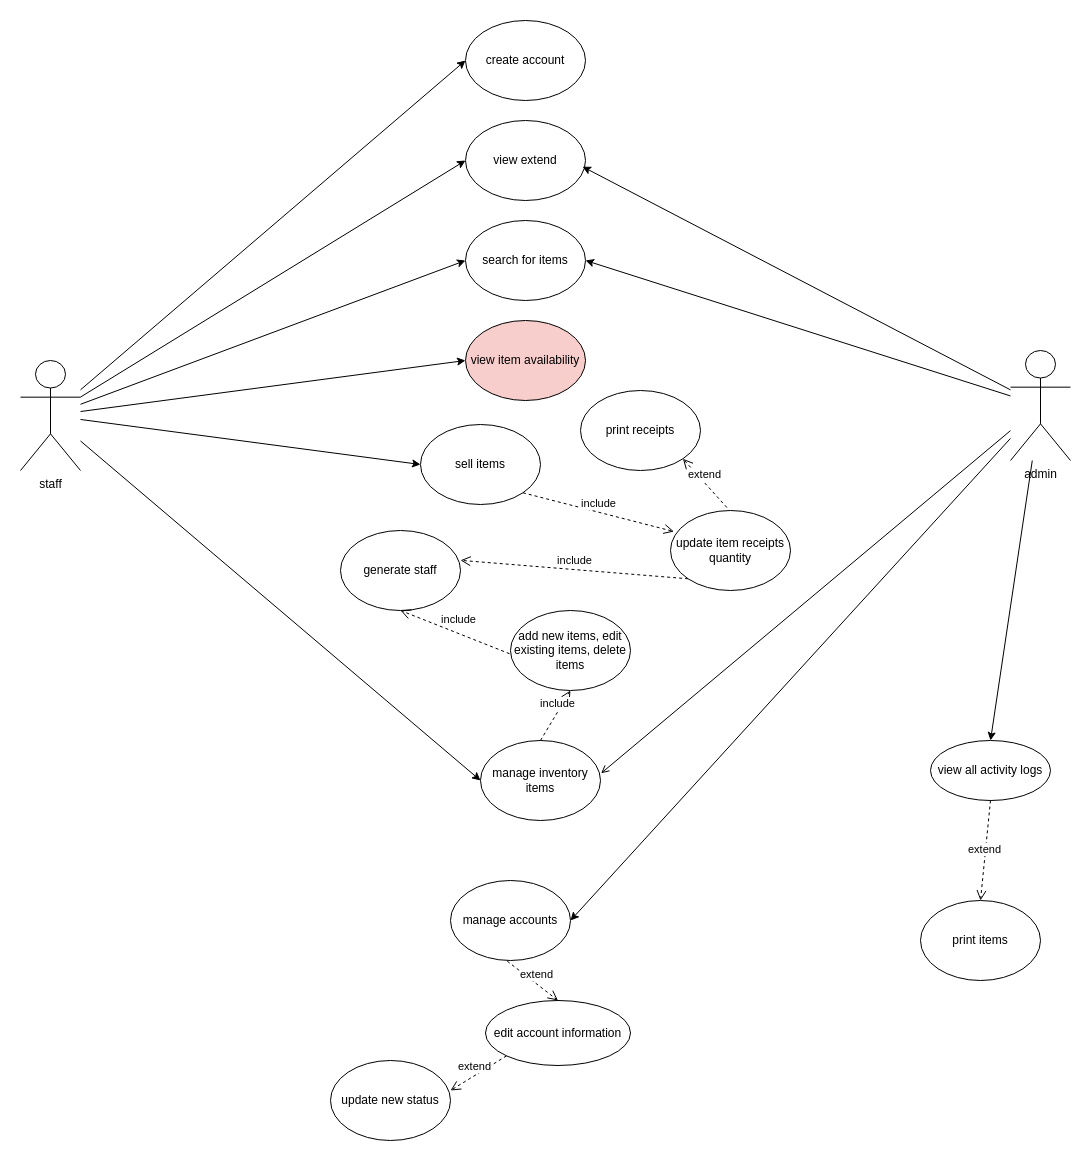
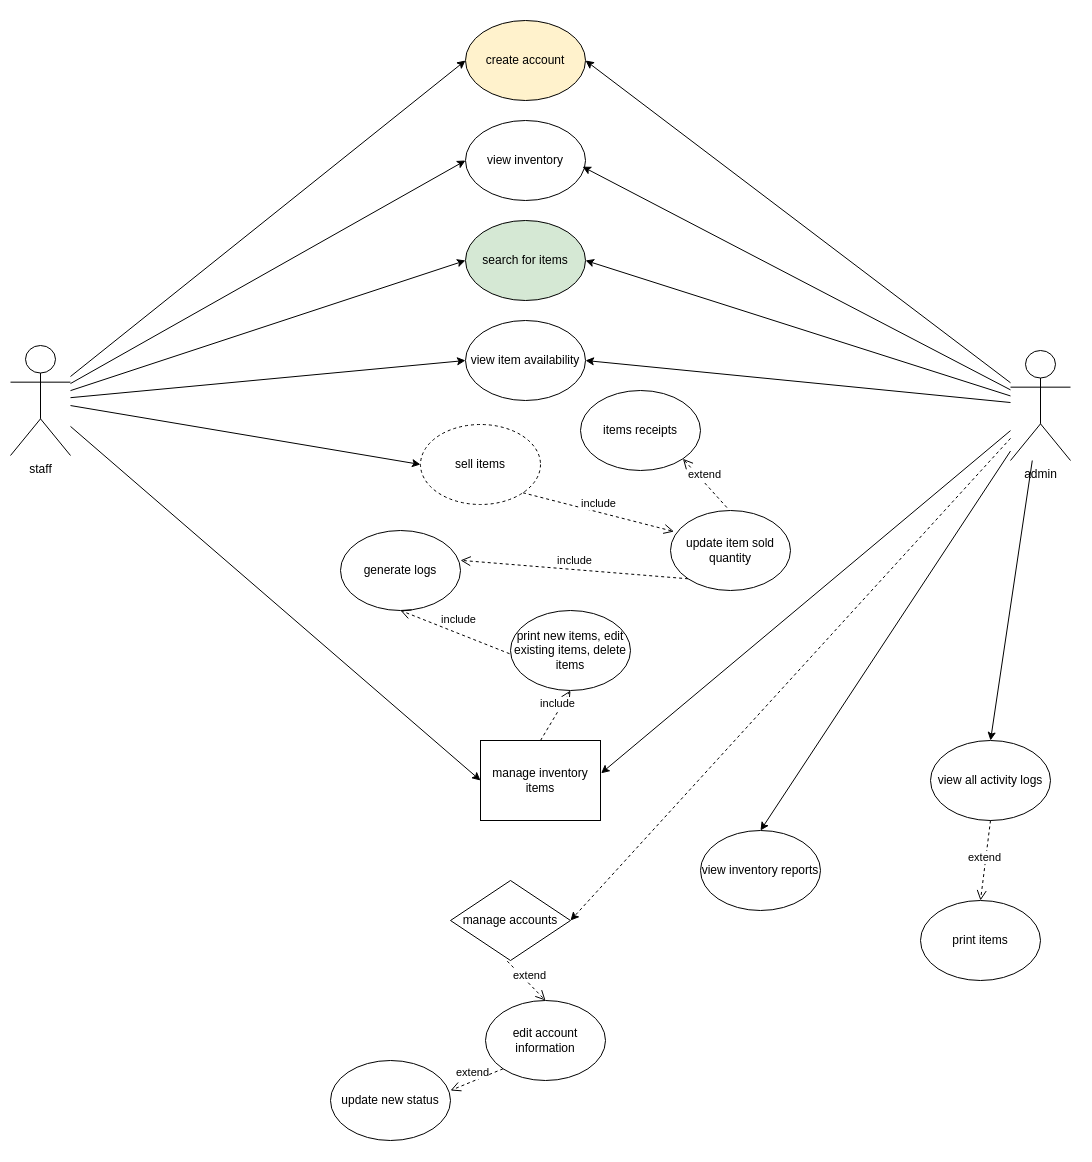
- <mxCell id="16" value="create account" style="ellipse;whiteSpace=wrap;html=1;" parent="1" vertex="1"><mxGeometry x="465" y="20" width="120" height="80" as="geometry" /></mxCell>
+ <mxCell id="16" value="create account" style="ellipse;whiteSpace=wrap;html=1;fillColor=#fff2cc;" parent="1" vertex="1"><mxGeometry x="465" y="20" width="120" height="80" as="geometry" /></mxCell>
- <mxCell id="17" value="view extend" style="ellipse;whiteSpace=wrap;html=1;" parent="1" vertex="1"><mxGeometry x="465" y="120" width="120" height="80" as="geometry" /></mxCell>
+ <mxCell id="17" value="view inventory" style="ellipse;whiteSpace=wrap;html=1;" parent="1" vertex="1"><mxGeometry x="465" y="120" width="120" height="80" as="geometry" /></mxCell>
+ <mxCell id="9" style="edgeStyle=none;rounded=0;orthogonalLoop=1;jettySize=auto;html=1;entryX=1;entryY=0.5;entryDx=0;entryDy=0;" parent="1" source="15" target="16" edge="1"><mxGeometry relative="1" as="geometry" /></mxCell>
- <mxCell id="25" value="search for items" style="ellipse;whiteSpace=wrap;html=1;" parent="1" vertex="1"><mxGeometry x="465" y="220" width="120" height="80" as="geometry" /></mxCell>
+ <mxCell id="25" value="search for items" style="ellipse;whiteSpace=wrap;html=1;fillColor=#d5e8d4;" parent="1" vertex="1"><mxGeometry x="465" y="220" width="120" height="80" as="geometry" /></mxCell>
- <mxCell id="26" value="view item availability" style="ellipse;whiteSpace=wrap;html=1;fillColor=#f8cecc;" parent="1" vertex="1"><mxGeometry x="465" y="320" width="120" height="80" as="geometry" /></mxCell>
+ <mxCell id="26" value="view item availability" style="ellipse;whiteSpace=wrap;html=1;" parent="1" vertex="1"><mxGeometry x="465" y="320" width="120" height="80" as="geometry" /></mxCell>
+ <mxCell id="11" style="edgeStyle=none;rounded=0;orthogonalLoop=1;jettySize=auto;html=1;entryX=1;entryY=0.5;entryDx=0;entryDy=0;" parent="1" source="15" target="26" edge="1"><mxGeometry relative="1" as="geometry" /></mxCell>
- <mxCell id="8" value="staff" style="shape=umlActor;verticalLabelPosition=bottom;verticalAlign=top;html=1;outlineConnect=0;" parent="1" vertex="1"><mxGeometry x="20" y="360" width="60" height="110" as="geometry" /></mxCell>
+ <mxCell id="8" value="staff" style="shape=umlActor;verticalLabelPosition=bottom;verticalAlign=top;html=1;outlineConnect=0;" parent="1" vertex="1"><mxGeometry x="10" y="345" width="60" height="110" as="geometry" /></mxCell>
- <mxCell id="28" value="print receipts" style="ellipse;whiteSpace=wrap;html=1;" parent="1" vertex="1"><mxGeometry x="580" y="390" width="120" height="80" as="geometry" /></mxCell>
+ <mxCell id="28" value="items receipts" style="ellipse;whiteSpace=wrap;html=1;" parent="1" vertex="1"><mxGeometry x="580" y="390" width="120" height="80" as="geometry" /></mxCell>
- <mxCell id="18" value="sell items" style="ellipse;whiteSpace=wrap;html=1;" parent="1" vertex="1"><mxGeometry x="420" y="424" width="120" height="80" as="geometry" /></mxCell>
+ <mxCell id="18" value="sell items" style="ellipse;whiteSpace=wrap;html=1;dashed=1;" parent="1" vertex="1"><mxGeometry x="420" y="424" width="120" height="80" as="geometry" /></mxCell>
- <mxCell id="27" value="update item receipts quantity" style="ellipse;whiteSpace=wrap;html=1;" parent="1" vertex="1"><mxGeometry x="670" y="510" width="120" height="80" as="geometry" /></mxCell>
+ <mxCell id="27" value="update item sold quantity" style="ellipse;whiteSpace=wrap;html=1;" parent="1" vertex="1"><mxGeometry x="670" y="510" width="120" height="80" as="geometry" /></mxCell>
- <mxCell id="30" value="generate staff" style="ellipse;whiteSpace=wrap;html=1;" parent="1" vertex="1"><mxGeometry x="340" y="530" width="120" height="80" as="geometry" /></mxCell>
+ <mxCell id="30" value="generate logs" style="ellipse;whiteSpace=wrap;html=1;" parent="1" vertex="1"><mxGeometry x="340" y="530" width="120" height="80" as="geometry" /></mxCell>
+ <mxCell id="13" style="edgeStyle=none;rounded=0;orthogonalLoop=1;jettySize=auto;html=1;entryX=0.5;entryY=0;entryDx=0;entryDy=0;" parent="1" source="15" target="24" edge="1"><mxGeometry relative="1" as="geometry" /></mxCell>
- <mxCell id="22" value="add new items, edit existing items, delete items" style="ellipse;whiteSpace=wrap;html=1;" parent="1" vertex="1"><mxGeometry x="510" y="610" width="120" height="80" as="geometry" /></mxCell>
+ <mxCell id="22" value="print new items, edit existing items, delete items" style="ellipse;whiteSpace=wrap;html=1;" parent="1" vertex="1"><mxGeometry x="510" y="610" width="120" height="80" as="geometry" /></mxCell>
- <mxCell id="12" style="edgeStyle=none;rounded=0;orthogonalLoop=1;jettySize=auto;html=1;entryX=1;entryY=0.5;entryDx=0;entryDy=0;" parent="1" source="15" target="34" edge="1"><mxGeometry relative="1" as="geometry" /></mxCell>
+ <mxCell id="12" style="edgeStyle=none;rounded=0;orthogonalLoop=1;jettySize=auto;html=1;entryX=1;entryY=0.5;entryDx=0;entryDy=0;dashed=1;" parent="1" source="15" target="34" edge="1"><mxGeometry relative="1" as="geometry" /></mxCell>
- <mxCell id="33" style="edgeStyle=none;rounded=0;orthogonalLoop=1;jettySize=auto;html=1;entryX=1.005;entryY=0.41;entryDx=0;entryDy=0;entryPerimeter=0;endArrow=open;" parent="1" source="15" target="21" edge="1"><mxGeometry relative="1" as="geometry" /></mxCell>
+ <mxCell id="33" style="edgeStyle=none;rounded=0;orthogonalLoop=1;jettySize=auto;html=1;entryX=1.005;entryY=0.41;entryDx=0;entryDy=0;entryPerimeter=0;" parent="1" source="15" target="21" edge="1"><mxGeometry relative="1" as="geometry" /></mxCell>
- <mxCell id="39" value="view all activity logs" style="ellipse;whiteSpace=wrap;html=1;" parent="1" vertex="1"><mxGeometry x="930" y="740" width="120" height="60" as="geometry" /></mxCell>
+ <mxCell id="39" value="view all activity logs" style="ellipse;whiteSpace=wrap;html=1;" parent="1" vertex="1"><mxGeometry x="930" y="740" width="120" height="80" as="geometry" /></mxCell>
- <mxCell id="21" value="manage inventory items" style="ellipse;whiteSpace=wrap;html=1;" parent="1" vertex="1"><mxGeometry x="480" y="740" width="120" height="80" as="geometry" /></mxCell>
+ <mxCell id="21" value="manage inventory items" style="whiteSpace=wrap;html=1;rounded=0;" parent="1" vertex="1"><mxGeometry x="480" y="740" width="120" height="80" as="geometry" /></mxCell>
+ <mxCell id="24" value="view inventory reports" style="ellipse;whiteSpace=wrap;html=1;" parent="1" vertex="1"><mxGeometry x="700" y="830" width="120" height="80" as="geometry" /></mxCell>
- <mxCell id="34" value="manage accounts" style="ellipse;whiteSpace=wrap;html=1;" parent="1" vertex="1"><mxGeometry x="450" y="880" width="120" height="80" as="geometry" /></mxCell>
+ <mxCell id="34" value="manage accounts" style="rhombus;whiteSpace=wrap;html=1;" parent="1" vertex="1"><mxGeometry x="450" y="880" width="120" height="80" as="geometry" /></mxCell>
- <mxCell id="35" value="edit account information" style="ellipse;whiteSpace=wrap;html=1;" parent="1" vertex="1"><mxGeometry x="485" y="1000" width="145" height="65" as="geometry" /></mxCell>
+ <mxCell id="35" value="edit account information" style="ellipse;whiteSpace=wrap;html=1;" parent="1" vertex="1"><mxGeometry x="485" y="1000" width="120" height="80" as="geometry" /></mxCell>
